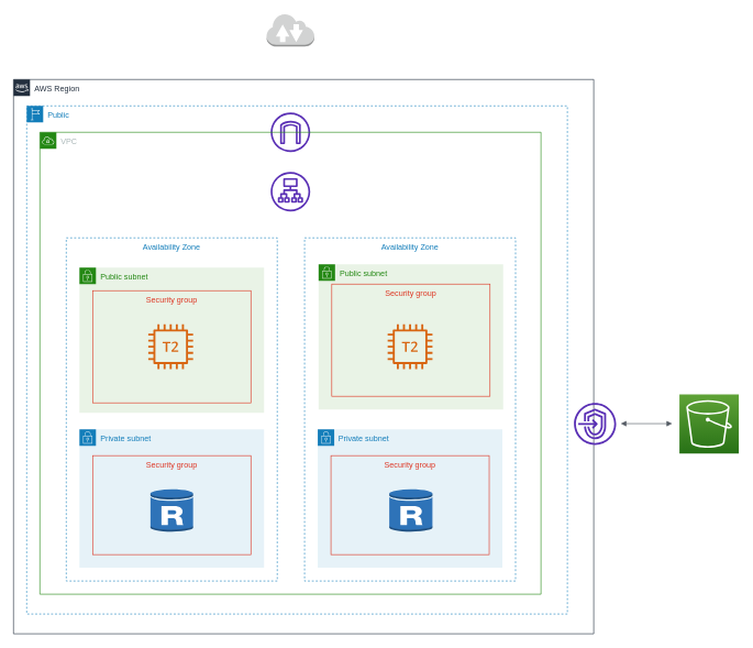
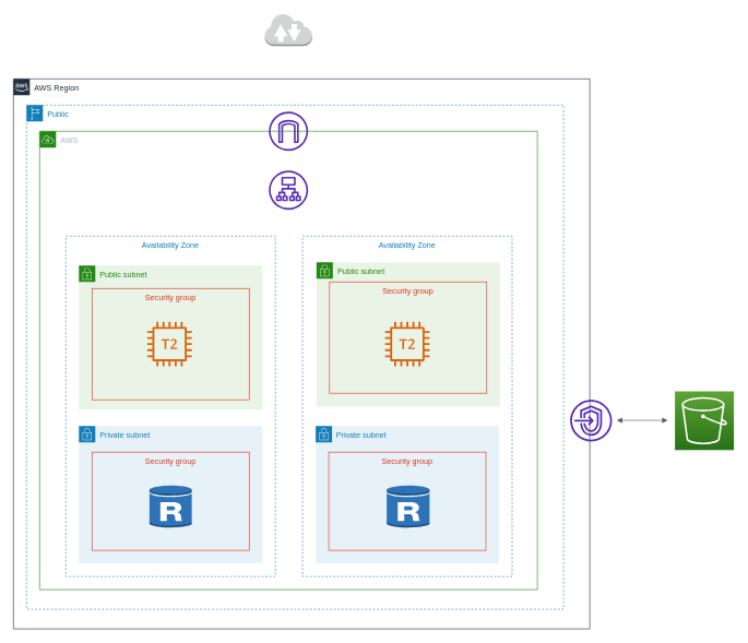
- <mxCell id="24" value="VPC" style="points=[[0,0],[0.25,0],[0.5,0],[0.75,0],[1,0],[1,0.25],[1,0.5],[1,0.75],[1,1],[0.75,1],[0.5,1],[0.25,1],[0,1],[0,0.75],[0,0.5],[0,0.25]];outlineConnect=0;gradientColor=none;html=1;whiteSpace=wrap;fontSize=12;fontStyle=0;shape=mxgraph.aws4.group;grIcon=mxgraph.aws4.group_vpc;strokeColor=#248814;fillColor=none;verticalAlign=top;align=left;spacingLeft=30;fontColor=#AAB7B8;dashed=0;rounded=0;glass=0;" vertex="1" parent="1"><mxGeometry x="60" y="200" width="760" height="700" as="geometry" /></mxCell>
+ <mxCell id="24" value="AWS" style="points=[[0,0],[0.25,0],[0.5,0],[0.75,0],[1,0],[1,0.25],[1,0.5],[1,0.75],[1,1],[0.75,1],[0.5,1],[0.25,1],[0,1],[0,0.75],[0,0.5],[0,0.25]];outlineConnect=0;gradientColor=none;html=1;whiteSpace=wrap;fontSize=12;fontStyle=0;shape=mxgraph.aws4.group;grIcon=mxgraph.aws4.group_vpc;strokeColor=#248814;fillColor=none;verticalAlign=top;align=left;spacingLeft=30;fontColor=#AAB7B8;dashed=0;rounded=0;glass=0;" vertex="1" parent="1"><mxGeometry x="60" y="200" width="760" height="700" as="geometry" /></mxCell>
